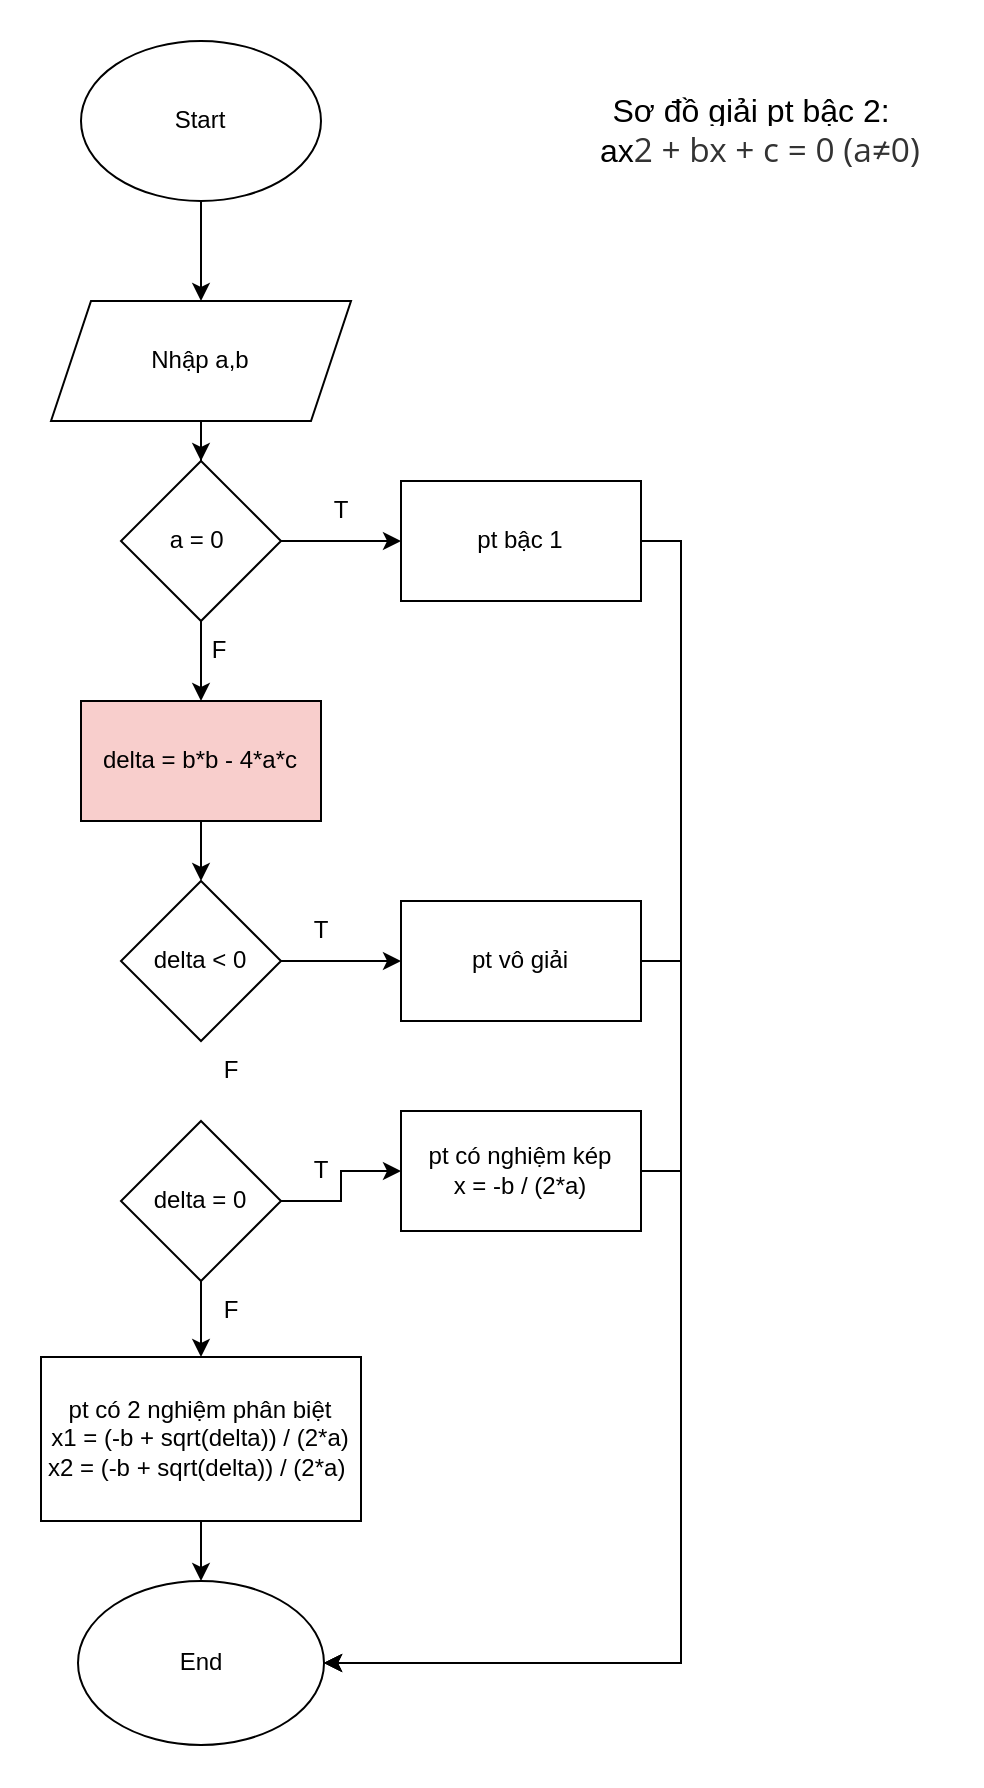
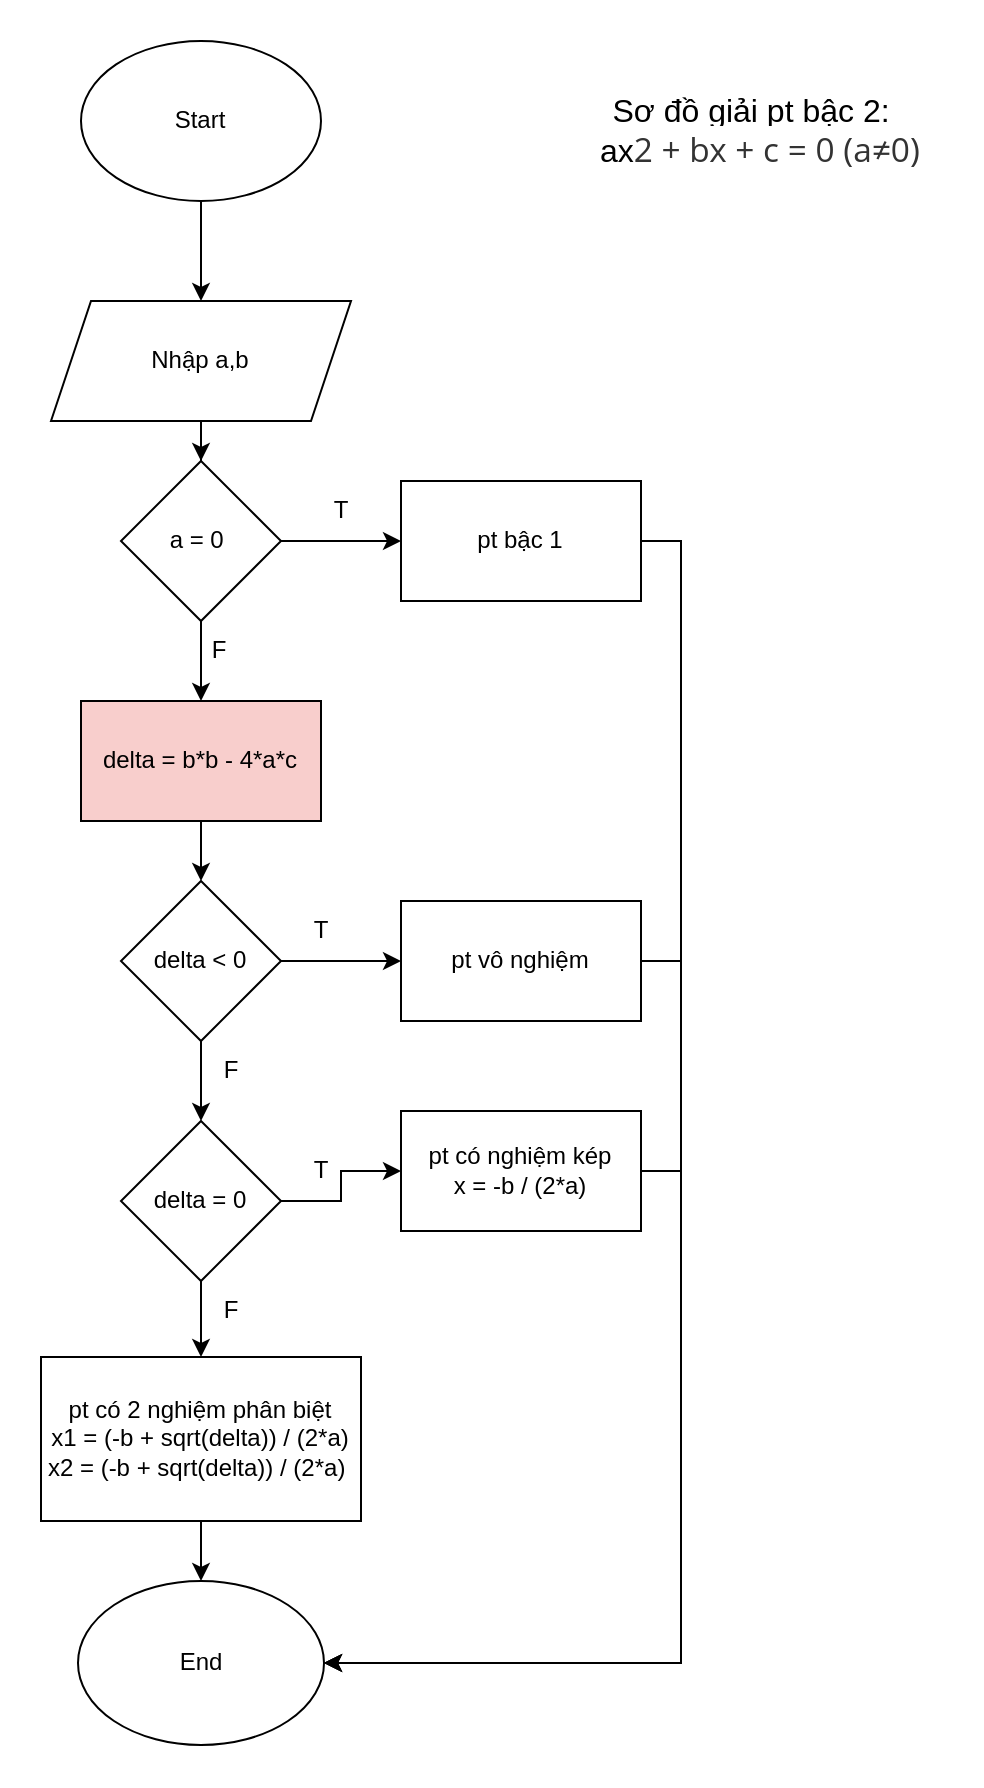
- <mxCell id="19" value="pt vô giải" style="whiteSpace=wrap;html=1;" vertex="1" parent="1"><mxGeometry x="200" y="450" width="120" height="60" as="geometry" /></mxCell>
+ <mxCell id="19" value="pt vô nghiệm" style="whiteSpace=wrap;html=1;" vertex="1" parent="1"><mxGeometry x="200" y="450" width="120" height="60" as="geometry" /></mxCell>
+ <mxCell id="16" value="" style="edgeStyle=orthogonalEdgeStyle;rounded=0;orthogonalLoop=1;jettySize=auto;html=1;" edge="1" parent="1" source="17" target="23"><mxGeometry relative="1" as="geometry" /></mxCell>
